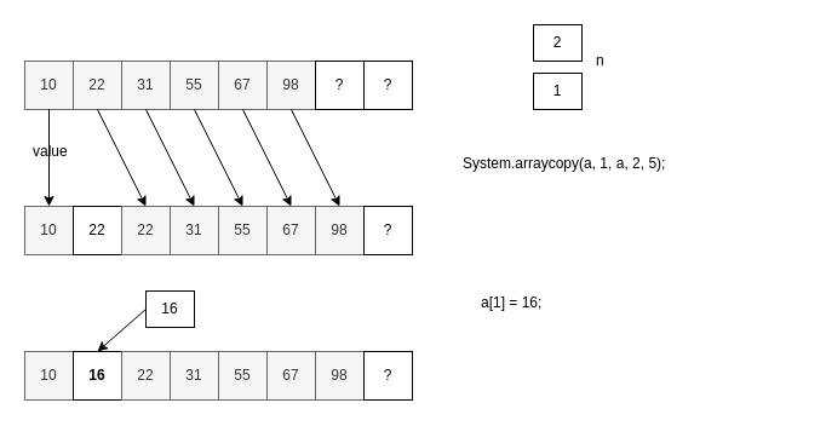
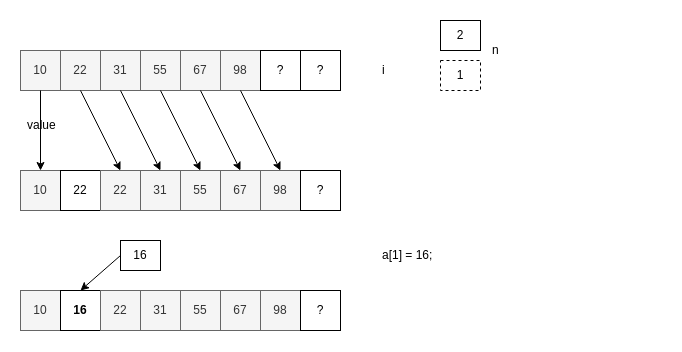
+ <mxCell id="22" value="i" style="text;html=1;strokeColor=none;fillColor=none;align=left;verticalAlign=middle;whiteSpace=wrap;rounded=0;" parent="1" vertex="1"><mxGeometry x="380" y="50" width="60" height="40" as="geometry" /></mxCell>
- <mxCell id="23" value="1" style="rounded=0;whiteSpace=wrap;html=1;" parent="1" vertex="1"><mxGeometry x="440" y="60" width="40" height="30" as="geometry" /></mxCell>
+ <mxCell id="23" value="1" style="rounded=0;whiteSpace=wrap;html=1;dashed=1;" parent="1" vertex="1"><mxGeometry x="440" y="60" width="40" height="30" as="geometry" /></mxCell>
- <mxCell id="21" value="System.arraycopy(a, 1, a, 2, 5);" style="text;html=1;strokeColor=none;fillColor=none;align=left;verticalAlign=middle;whiteSpace=wrap;rounded=0;" parent="1" vertex="1"><mxGeometry x="380" y="120" width="280" height="30" as="geometry" /></mxCell>
- <mxCell id="33" value="a[1] = 16;" style="text;html=1;strokeColor=none;fillColor=none;align=left;verticalAlign=middle;whiteSpace=wrap;rounded=0;" parent="1" vertex="1"><mxGeometry x="395" y="235" width="280" height="30" as="geometry" /></mxCell>
+ <mxCell id="33" value="a[1] = 16;" style="text;html=1;strokeColor=none;fillColor=none;align=left;verticalAlign=middle;whiteSpace=wrap;rounded=0;" parent="1" vertex="1"><mxGeometry x="380" y="240" width="280" height="30" as="geometry" /></mxCell>
